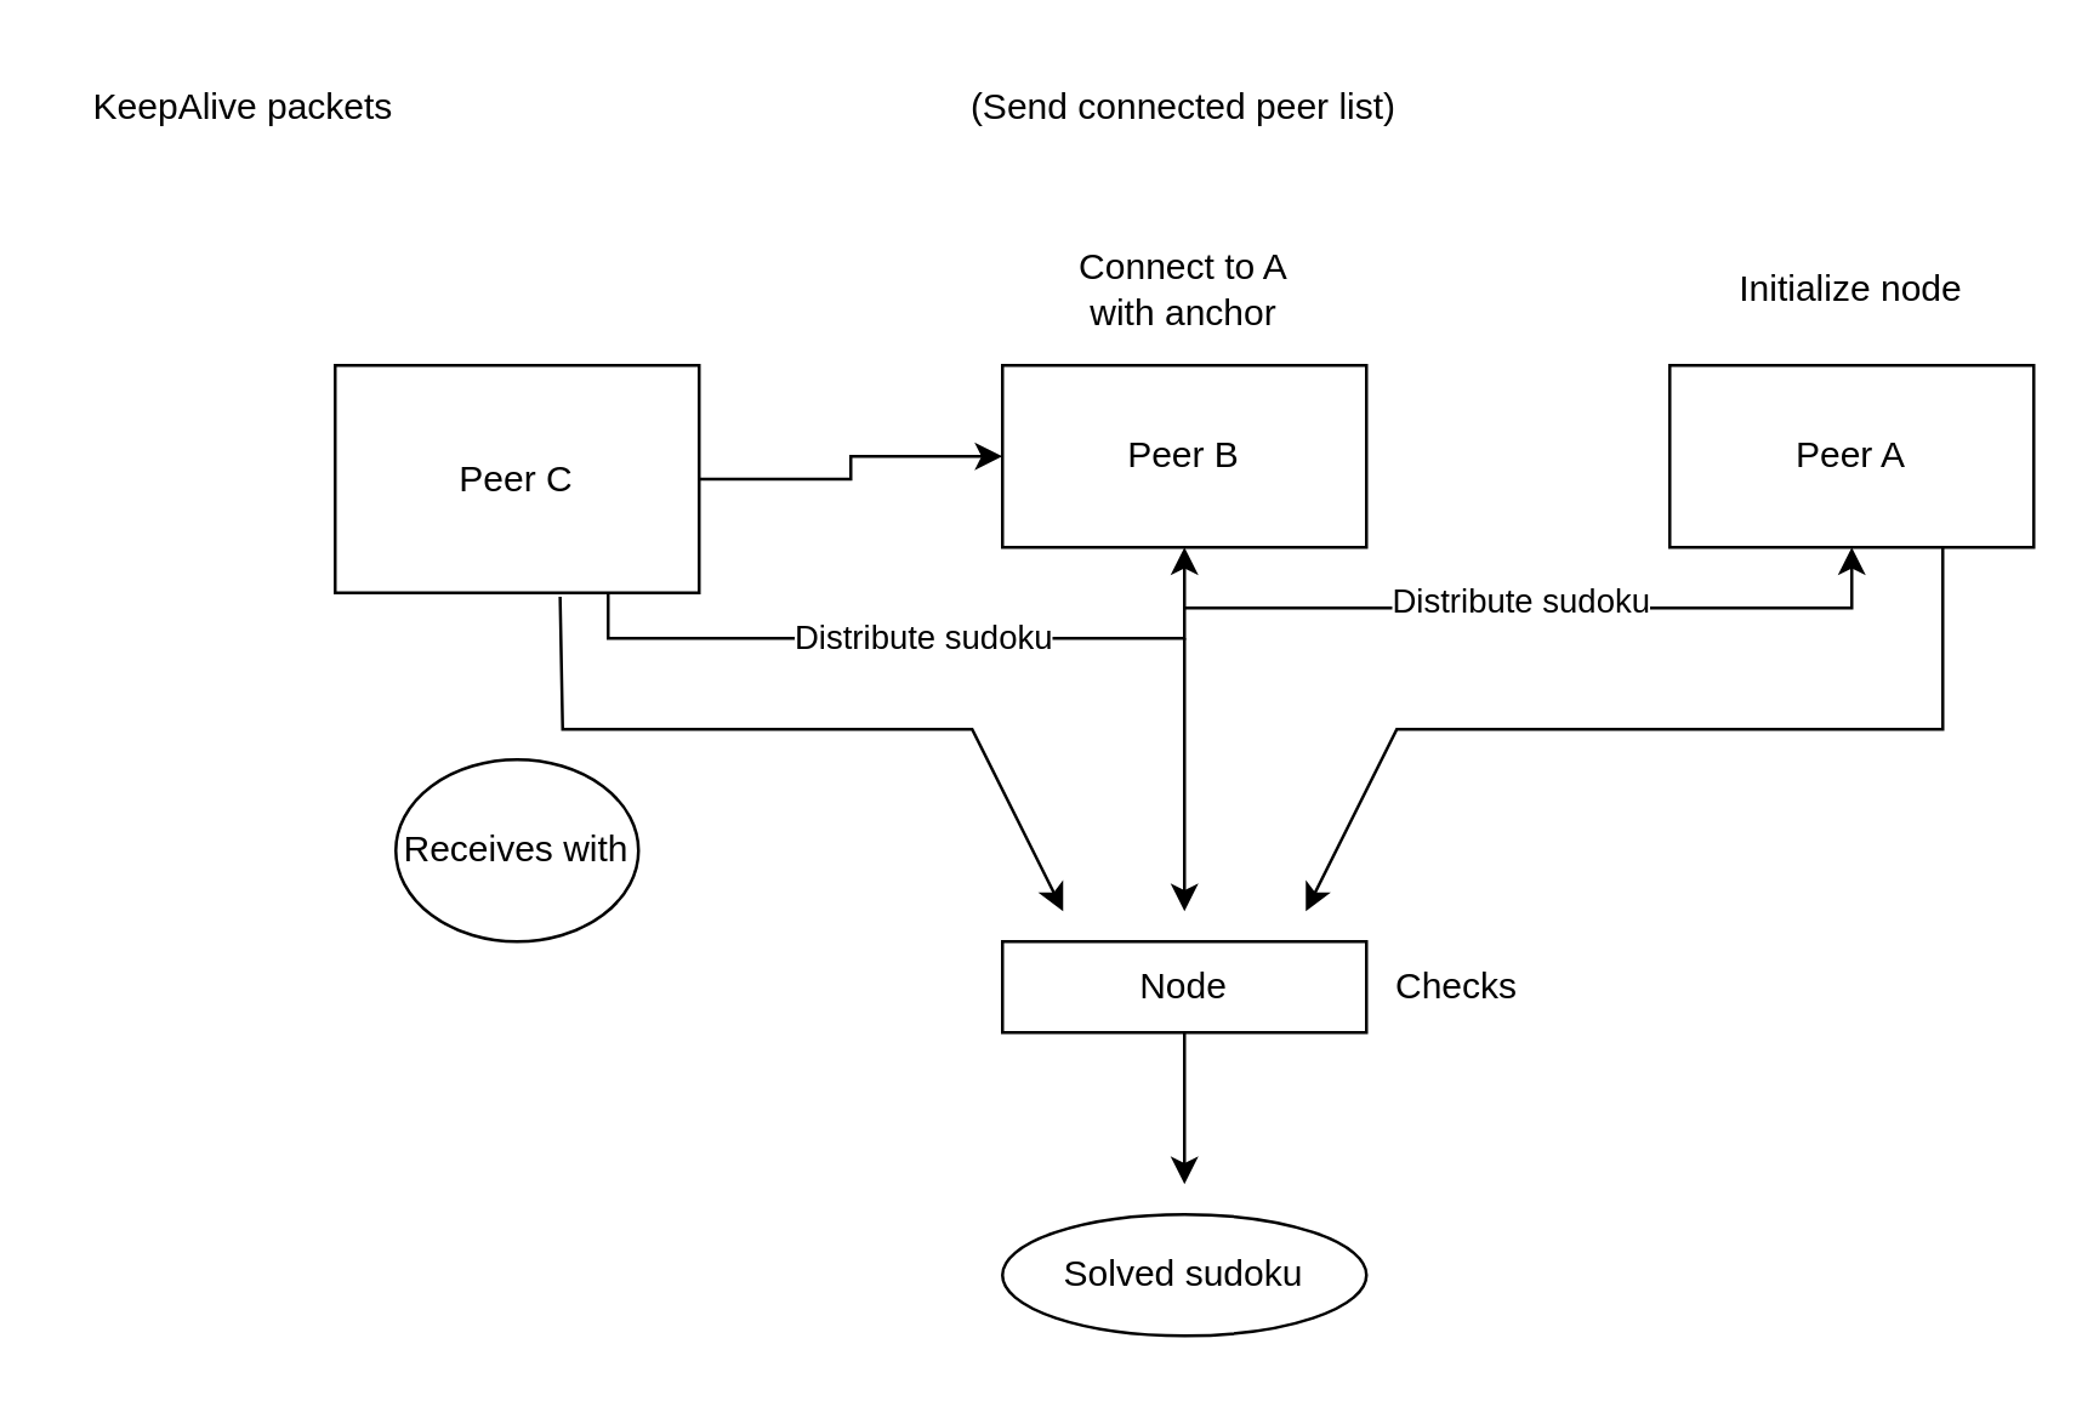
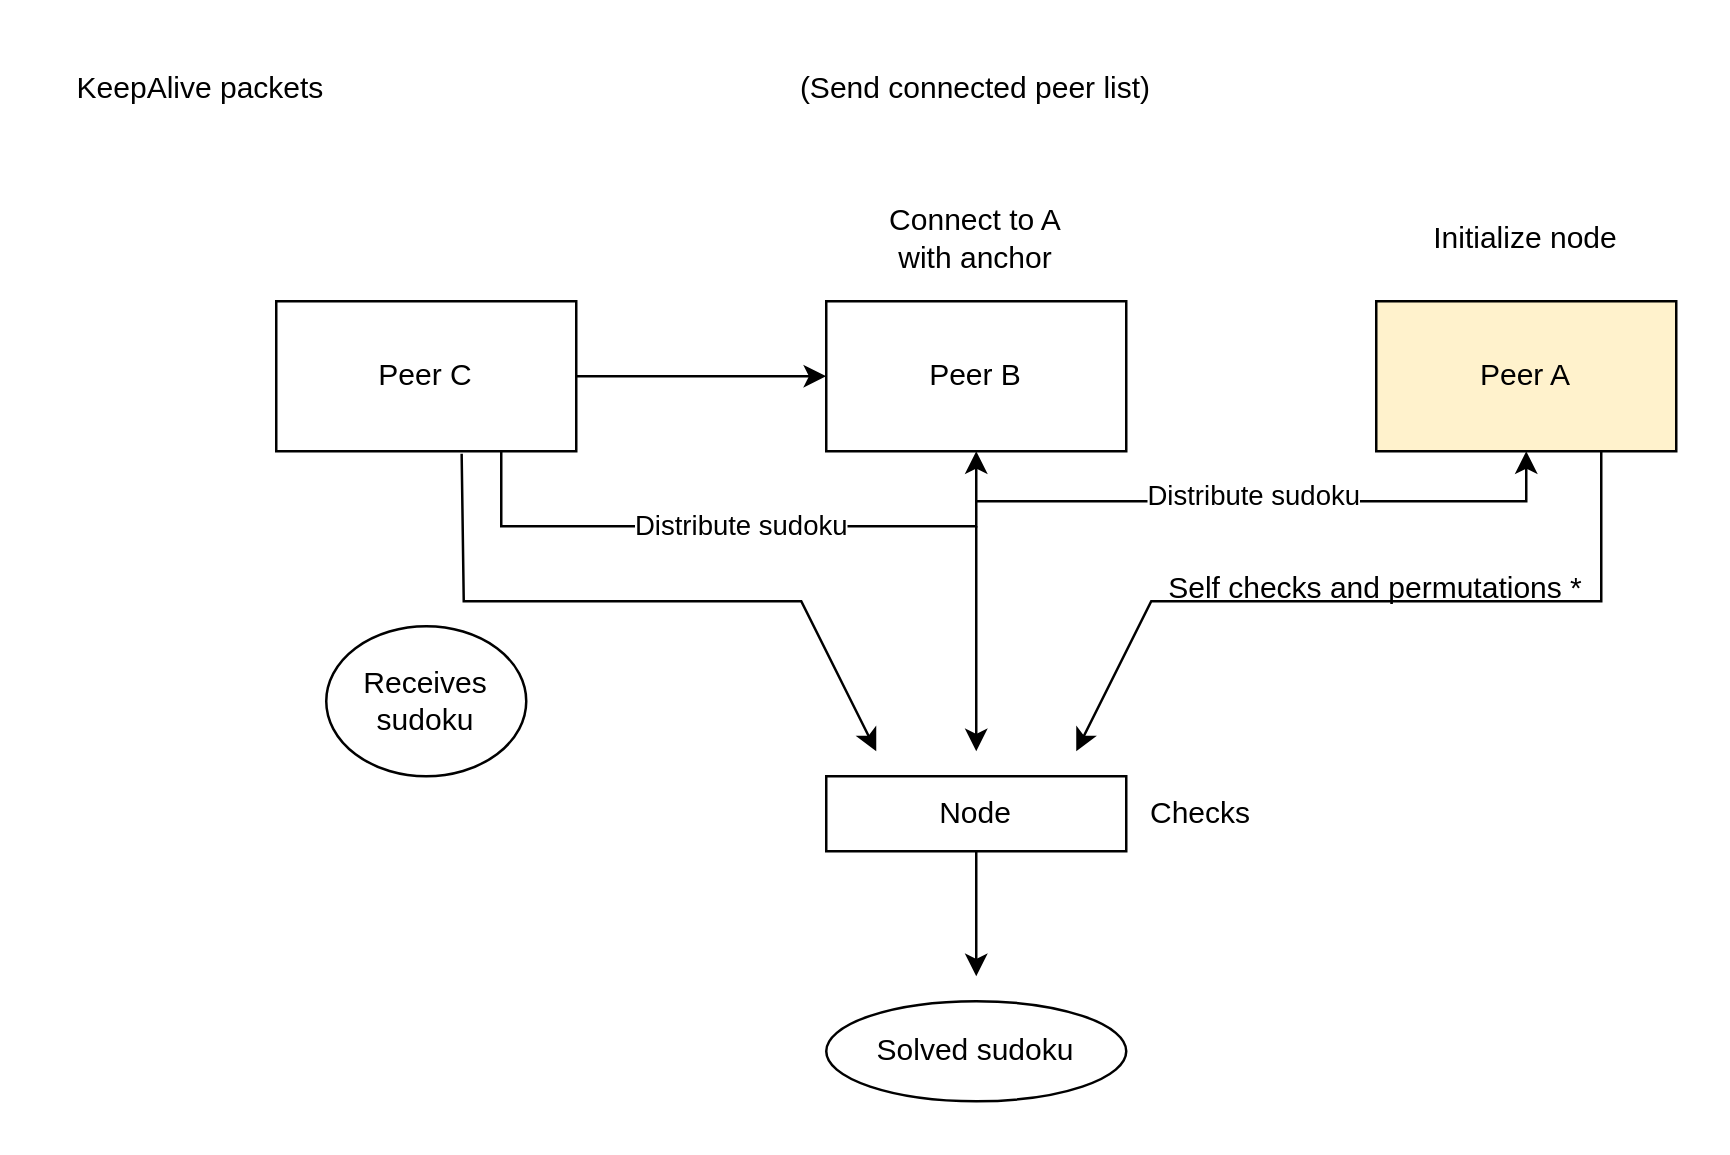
- <mxCell id="3" value="Peer A" style="whiteSpace=wrap;html=1;" vertex="1" parent="1"><mxGeometry x="550" y="120" width="120" height="60" as="geometry" /></mxCell>
+ <mxCell id="3" value="Peer A" style="whiteSpace=wrap;html=1;fillColor=#fff2cc;" vertex="1" parent="1"><mxGeometry x="550" y="120" width="120" height="60" as="geometry" /></mxCell>
- <mxCell id="10" value="Peer C" style="whiteSpace=wrap;html=1;" vertex="1" parent="1"><mxGeometry x="110" y="120" width="120" height="75" as="geometry" /></mxCell>
+ <mxCell id="10" value="Peer C" style="whiteSpace=wrap;html=1;" vertex="1" parent="1"><mxGeometry x="110" y="120" width="120" height="60" as="geometry" /></mxCell>
+ <mxCell id="21" value="Self checks and permutations *" style="text;html=1;align=center;verticalAlign=middle;whiteSpace=wrap;rounded=0;" vertex="1" parent="1"><mxGeometry x="440" y="220" width="220" height="30" as="geometry" /></mxCell>
- <mxCell id="12" value="Receives with" style="ellipse;whiteSpace=wrap;html=1;" vertex="1" parent="1"><mxGeometry x="130" y="250" width="80" height="60" as="geometry" /></mxCell>
+ <mxCell id="12" value="Receives sudoku" style="ellipse;whiteSpace=wrap;html=1;" vertex="1" parent="1"><mxGeometry x="130" y="250" width="80" height="60" as="geometry" /></mxCell>
